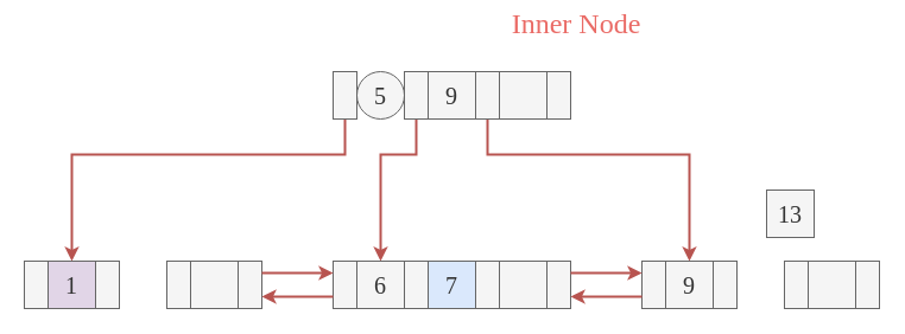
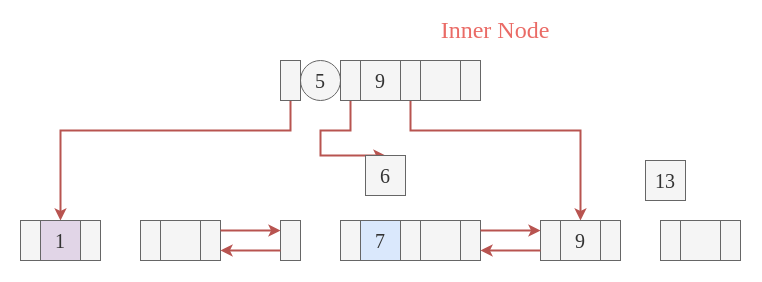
- <mxCell id="36" value="&lt;font face=&quot;JetBrains Mono&quot; style=&quot;font-size: 24px&quot; color=&quot;#ea6b66&quot;&gt;Inner Node&lt;/font&gt;" style="text;html=1;strokeColor=none;fillColor=none;align=center;verticalAlign=middle;whiteSpace=wrap;rounded=0;" vertex="1" parent="1"><mxGeometry x="410" y="10" width="150" height="20" as="geometry" /></mxCell>
+ <mxCell id="36" value="&lt;font face=&quot;JetBrains Mono&quot; style=&quot;font-size: 24px&quot; color=&quot;#ea6b66&quot;&gt;Inner Node&lt;/font&gt;" style="text;html=1;strokeColor=none;fillColor=none;align=center;verticalAlign=middle;whiteSpace=wrap;rounded=0;" vertex="1" parent="1"><mxGeometry x="420" y="20" width="150" height="20" as="geometry" /></mxCell>
- <mxCell id="18" value="&lt;font style=&quot;font-size: 20px&quot; face=&quot;JetBrains Mono&quot;&gt;6&lt;/font&gt;" style="rounded=0;whiteSpace=wrap;html=1;fillColor=#f5f5f5;strokeColor=#666666;fontColor=#333333;" vertex="1" parent="1"><mxGeometry x="300" y="220" width="40" height="40" as="geometry" /></mxCell>
+ <mxCell id="18" value="&lt;font style=&quot;font-size: 20px&quot; face=&quot;JetBrains Mono&quot;&gt;6&lt;/font&gt;" style="rounded=0;whiteSpace=wrap;html=1;fillColor=#f5f5f5;strokeColor=#666666;fontColor=#333333;" vertex="1" parent="1"><mxGeometry x="365" y="155" width="40" height="40" as="geometry" /></mxCell>
